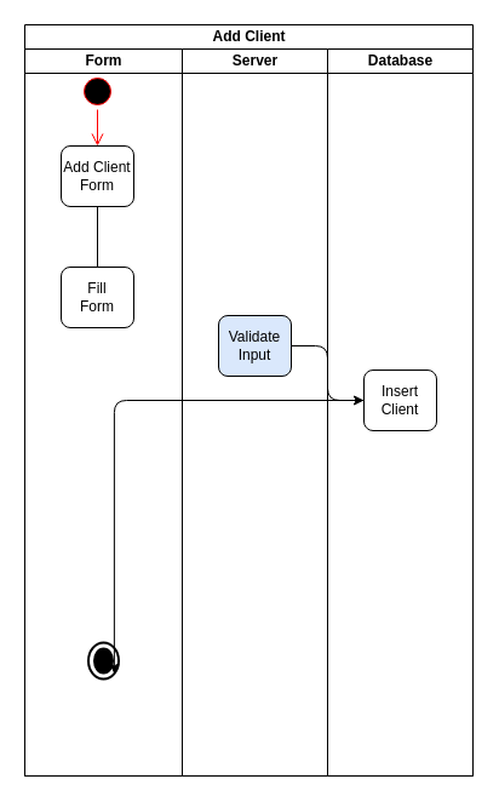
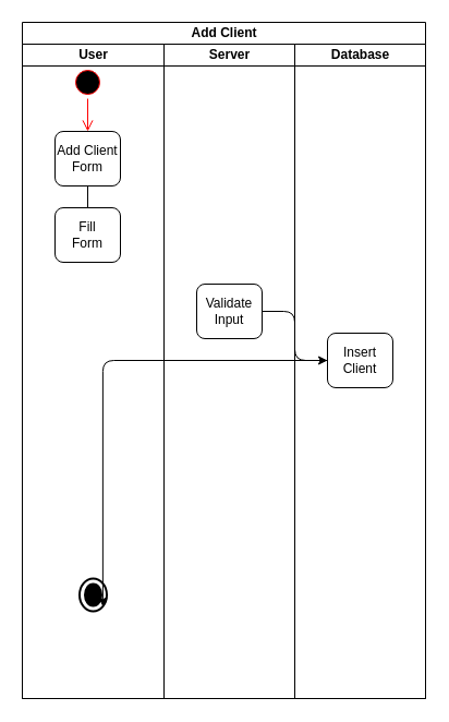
- <mxCell id="3" value="Form " style="swimlane;html=1;startSize=20;" vertex="1" parent="2"><mxGeometry y="20" width="130" height="600" as="geometry" /></mxCell>
+ <mxCell id="3" value="User " style="swimlane;html=1;startSize=20;" vertex="1" parent="2"><mxGeometry y="20" width="130" height="600" as="geometry" /></mxCell>
- <mxCell id="9" value="&lt;div&gt;Fill &lt;br&gt;&lt;/div&gt;&lt;div&gt;Form&lt;br&gt;&lt;/div&gt;" style="rounded=1;whiteSpace=wrap;html=1;" vertex="1" parent="3"><mxGeometry x="30" y="180" width="60" height="50" as="geometry" /></mxCell>
+ <mxCell id="9" value="&lt;div&gt;Fill &lt;br&gt;&lt;/div&gt;&lt;div&gt;Form&lt;br&gt;&lt;/div&gt;" style="rounded=1;whiteSpace=wrap;html=1;" vertex="1" parent="3"><mxGeometry x="30" y="150" width="60" height="50" as="geometry" /></mxCell>
- <mxCell id="11" value="&lt;div&gt;Validate&lt;/div&gt;&lt;div&gt;Input&lt;br&gt;&lt;/div&gt;" style="rounded=1;whiteSpace=wrap;html=1;fillColor=#dae8fc;" vertex="1" parent="10"><mxGeometry x="30" y="220" width="60" height="50" as="geometry" /></mxCell>
+ <mxCell id="11" value="&lt;div&gt;Validate&lt;/div&gt;&lt;div&gt;Input&lt;br&gt;&lt;/div&gt;" style="rounded=1;whiteSpace=wrap;html=1;" vertex="1" parent="10"><mxGeometry x="30" y="220" width="60" height="50" as="geometry" /></mxCell>
